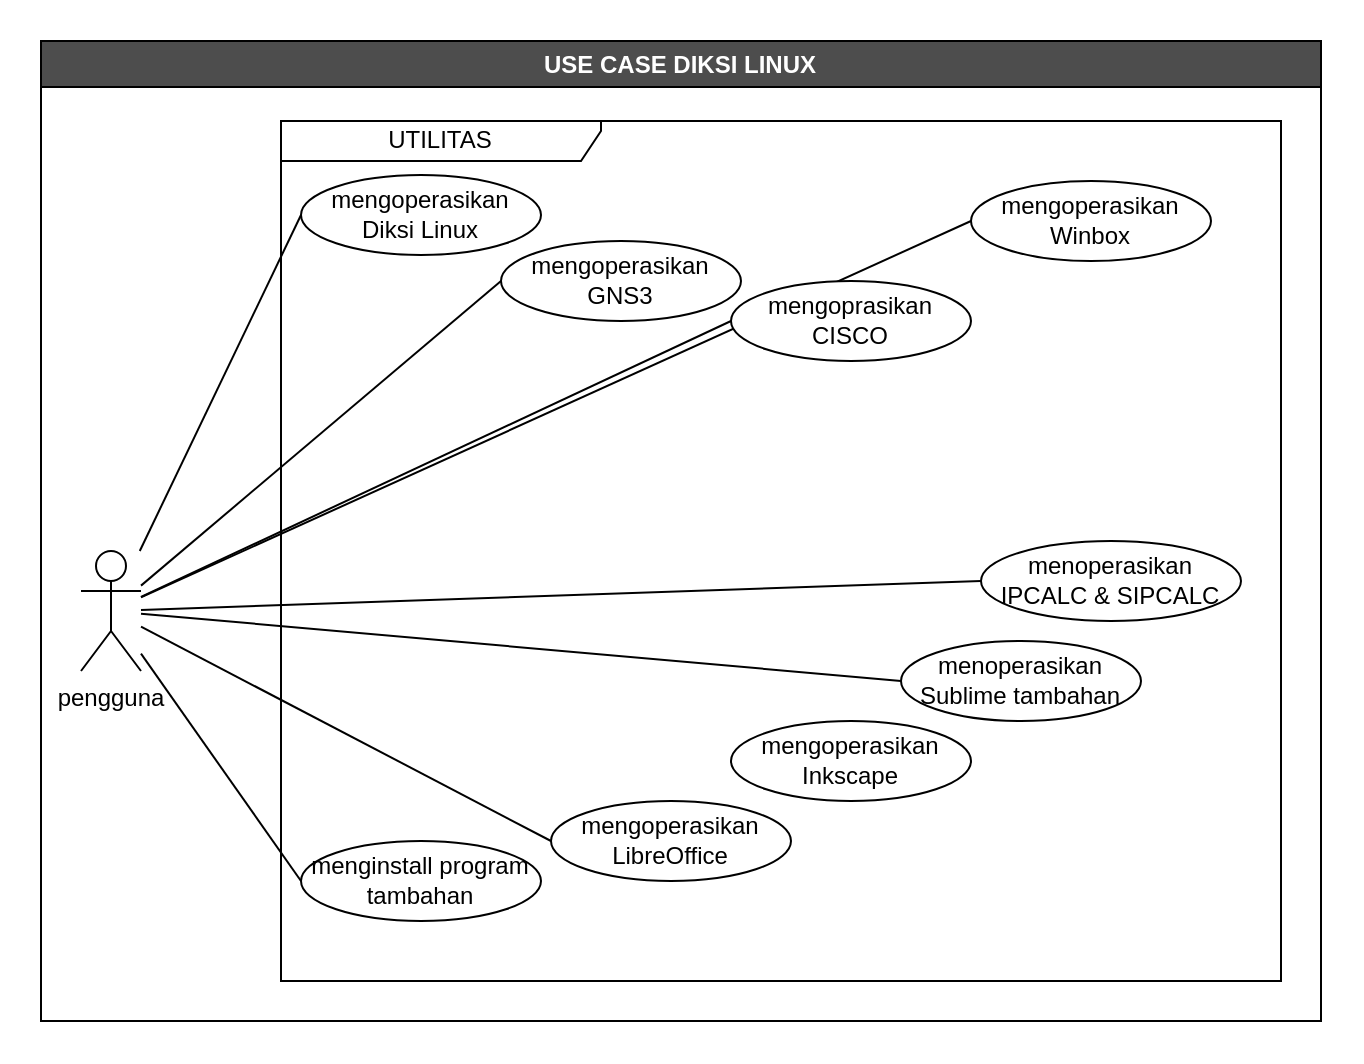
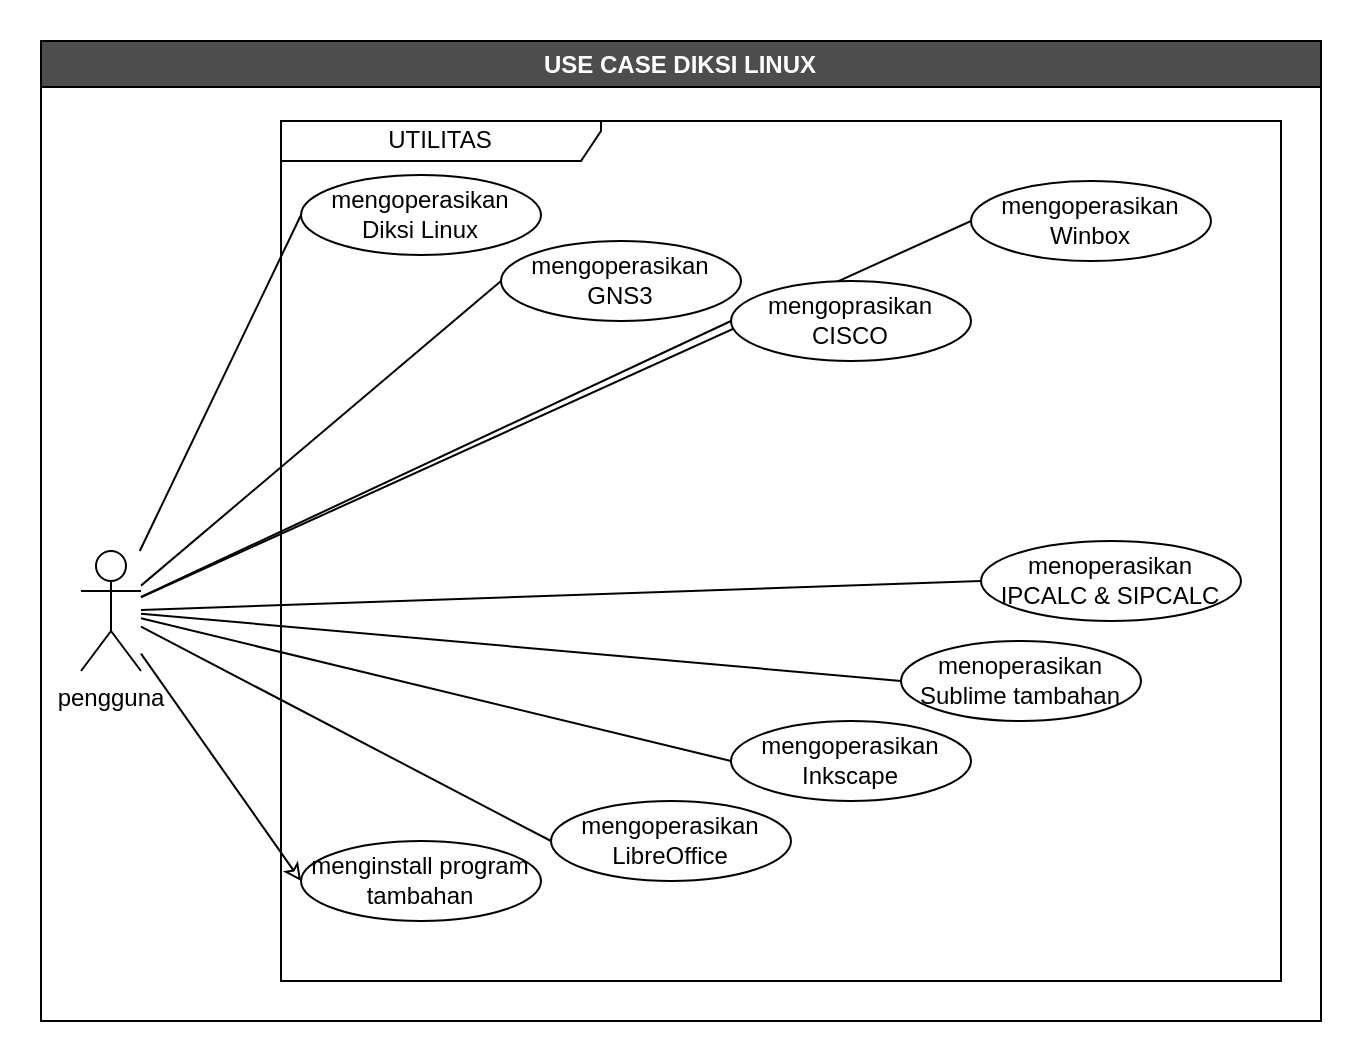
+ <mxCell id="10" style="edgeStyle=none;rounded=0;orthogonalLoop=1;jettySize=auto;html=1;entryX=0;entryY=0.5;entryDx=0;entryDy=0;endArrow=none;endFill=0;" parent="1" source="13" target="21" edge="1"><mxGeometry relative="1" as="geometry" /></mxCell>
- <mxCell id="11" style="edgeStyle=none;rounded=0;orthogonalLoop=1;jettySize=auto;html=1;entryX=0;entryY=0.5;entryDx=0;entryDy=0;endArrow=none;endFill=0;" parent="1" source="13" target="22" edge="1"><mxGeometry relative="1" as="geometry" /></mxCell>
+ <mxCell id="11" style="edgeStyle=none;rounded=0;orthogonalLoop=1;jettySize=auto;html=1;entryX=0;entryY=0.5;entryDx=0;entryDy=0;endArrow=classic;endFill=0;" parent="1" source="13" target="22" edge="1"><mxGeometry relative="1" as="geometry" /></mxCell>
